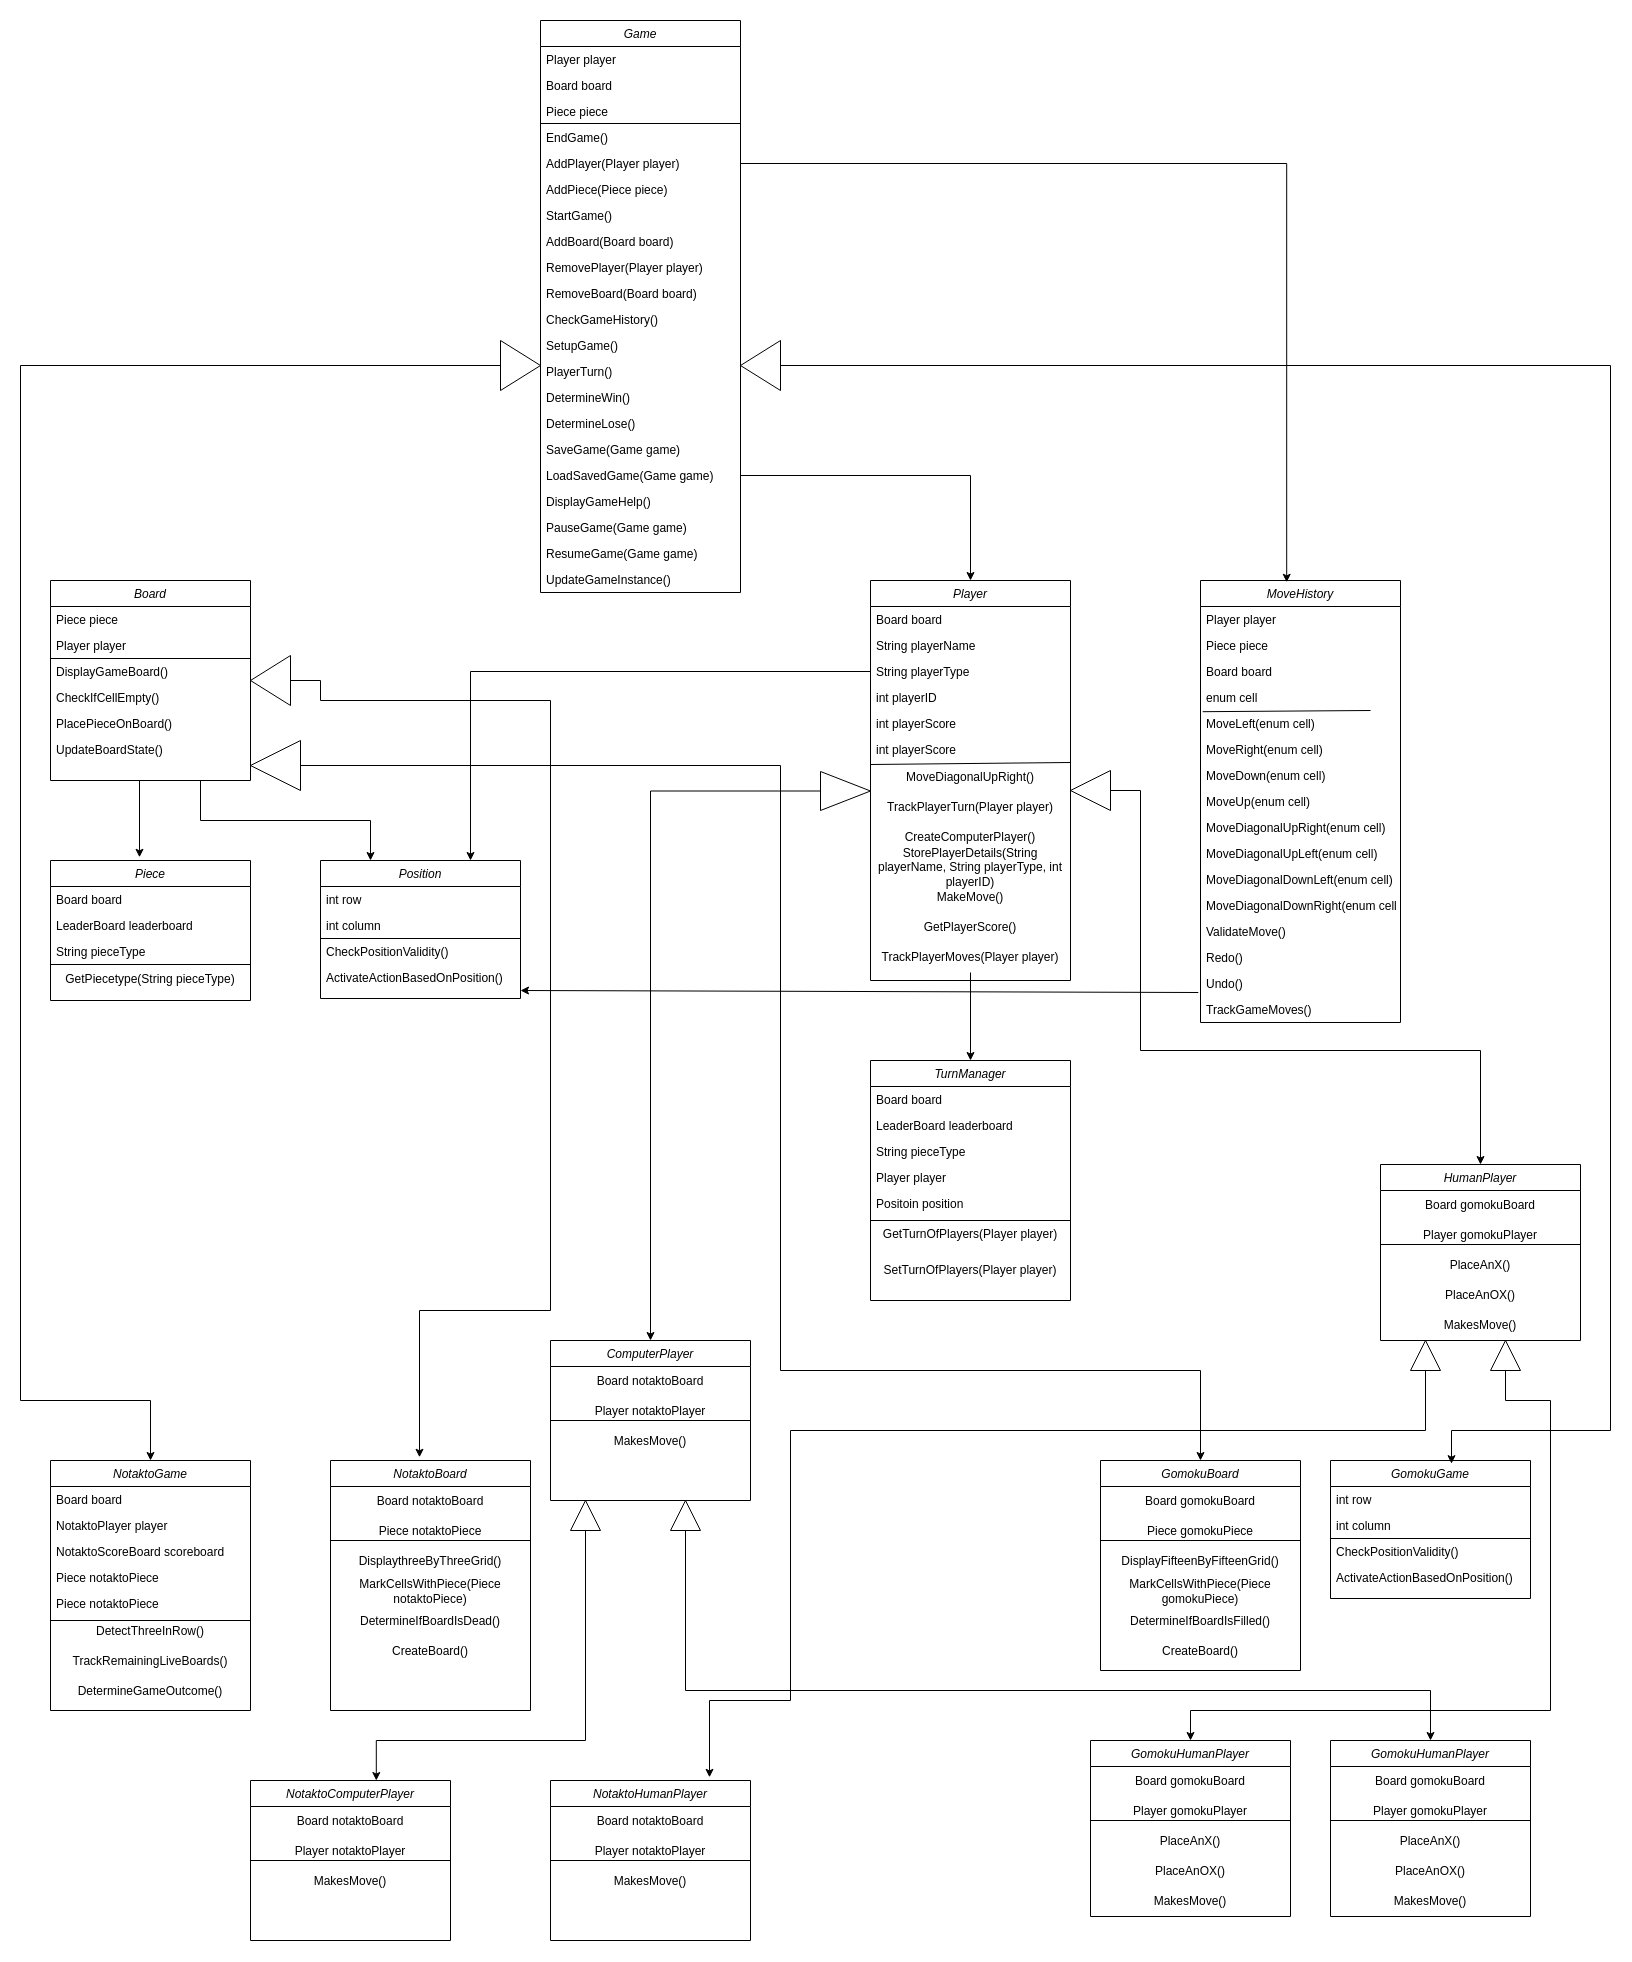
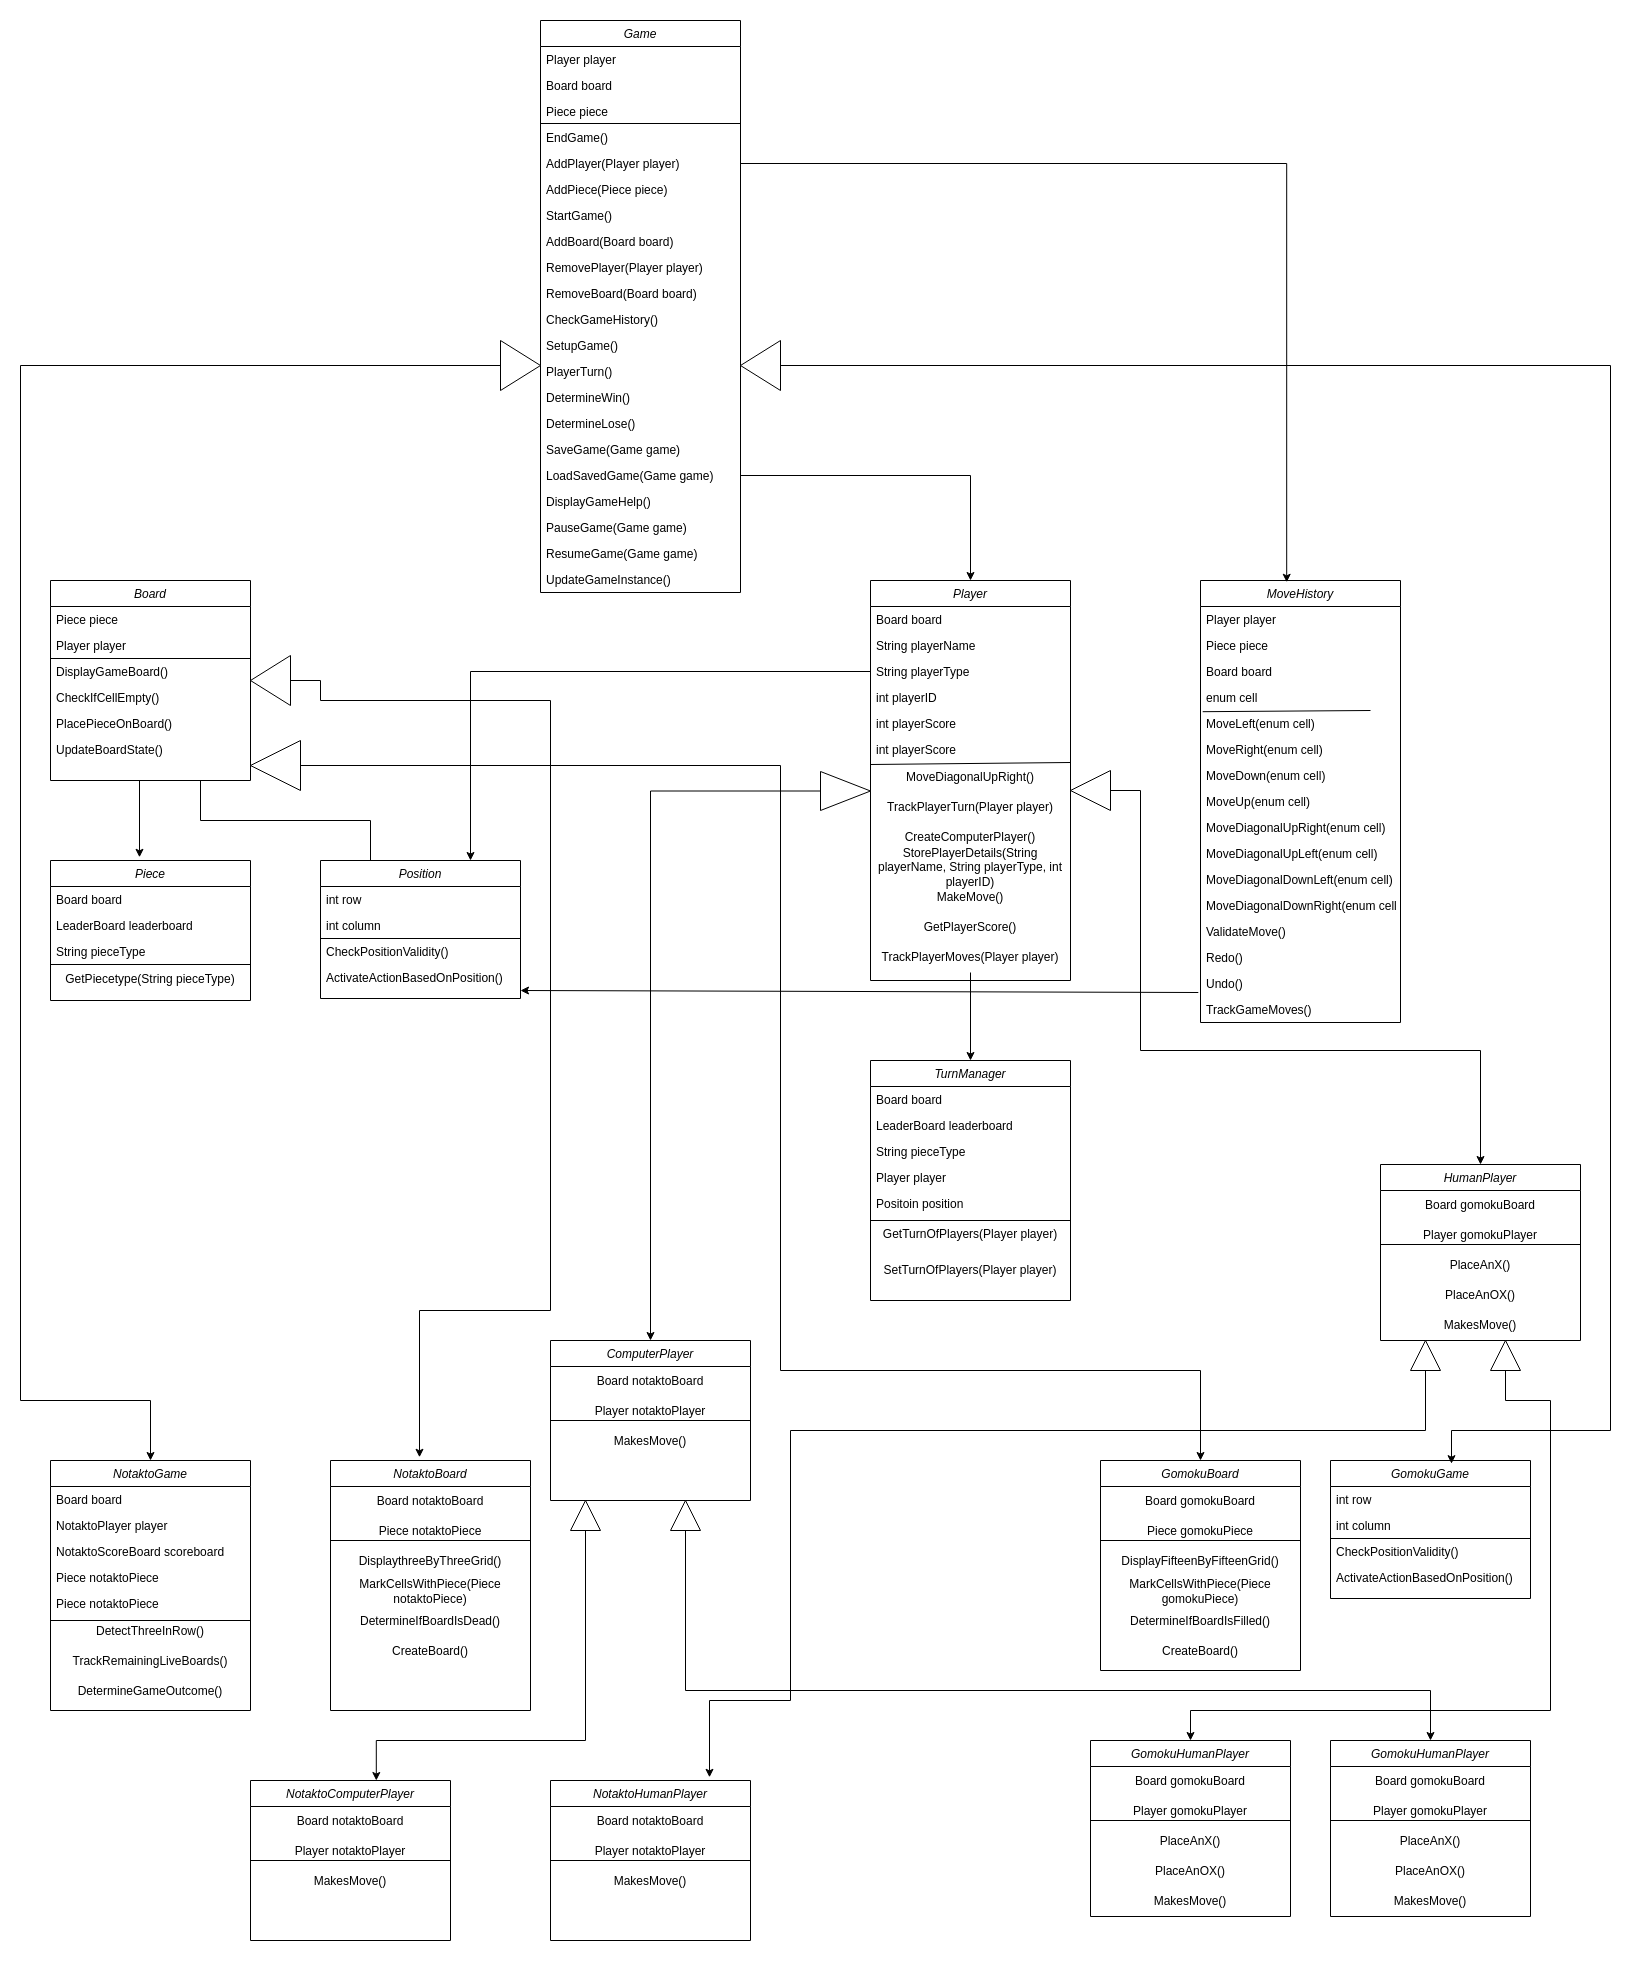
- <mxCell id="40" style="edgeStyle=orthogonalEdgeStyle;rounded=0;orthogonalLoop=1;jettySize=auto;html=1;exitX=0.75;exitY=1;exitDx=0;exitDy=0;entryX=0.25;entryY=0;entryDx=0;entryDy=0;" edge="1" parent="1" source="41" target="82"><mxGeometry relative="1" as="geometry" /></mxCell>
+ <mxCell id="40" style="edgeStyle=orthogonalEdgeStyle;rounded=0;orthogonalLoop=1;jettySize=auto;html=1;exitX=0.75;exitY=1;exitDx=0;exitDy=0;entryX=0.25;entryY=0;entryDx=0;entryDy=0;endArrow=none;" edge="1" parent="1" source="41" target="82"><mxGeometry relative="1" as="geometry" /></mxCell>
